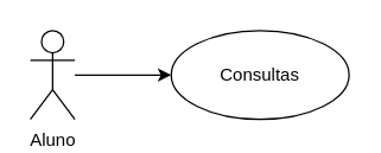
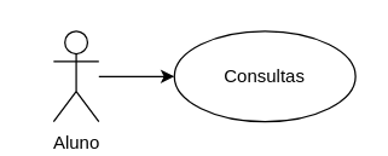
- <mxCell id="3" value="Aluno" style="shape=umlActor;verticalLabelPosition=bottom;verticalAlign=top;html=1;outlineConnect=0;" vertex="1" parent="1"><mxGeometry x="20" y="20" width="30" height="60" as="geometry" /></mxCell>
+ <mxCell id="3" value="Aluno" style="shape=umlActor;verticalLabelPosition=bottom;verticalAlign=top;html=1;outlineConnect=0;" vertex="1" parent="1"><mxGeometry x="35" y="20" width="30" height="60" as="geometry" /></mxCell>
